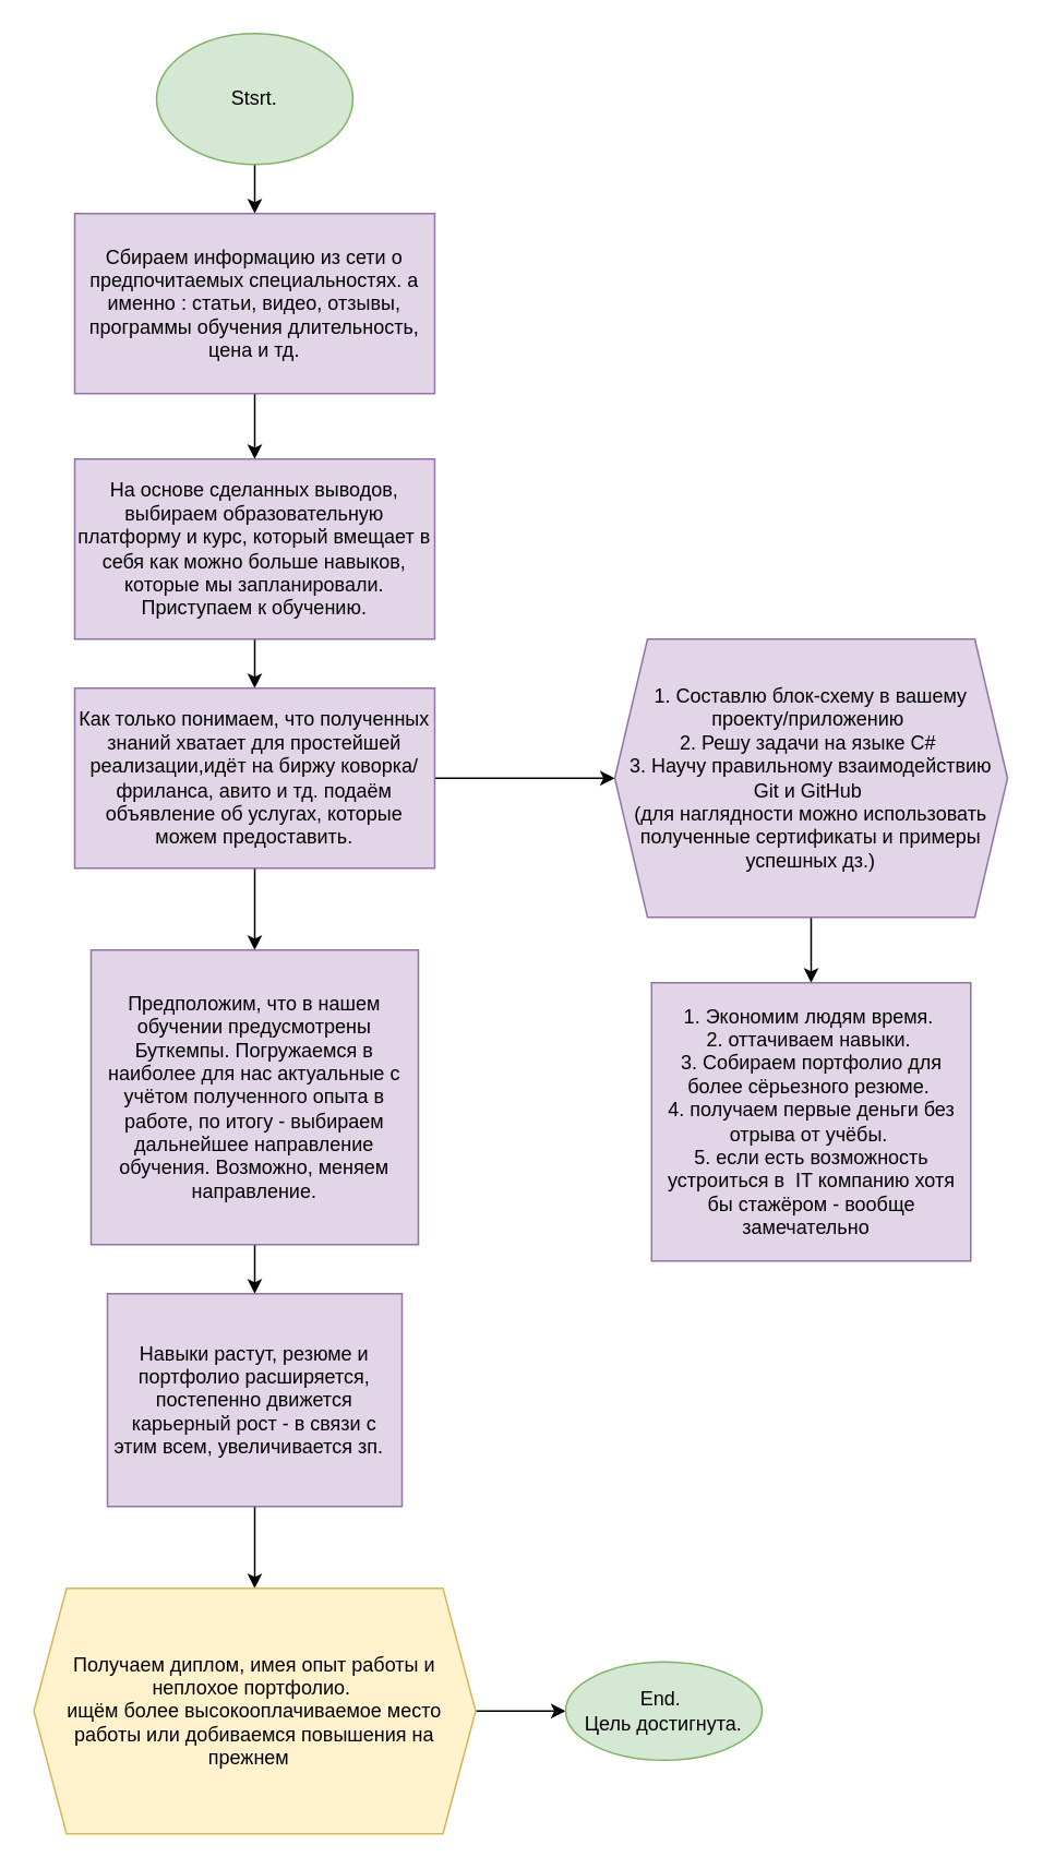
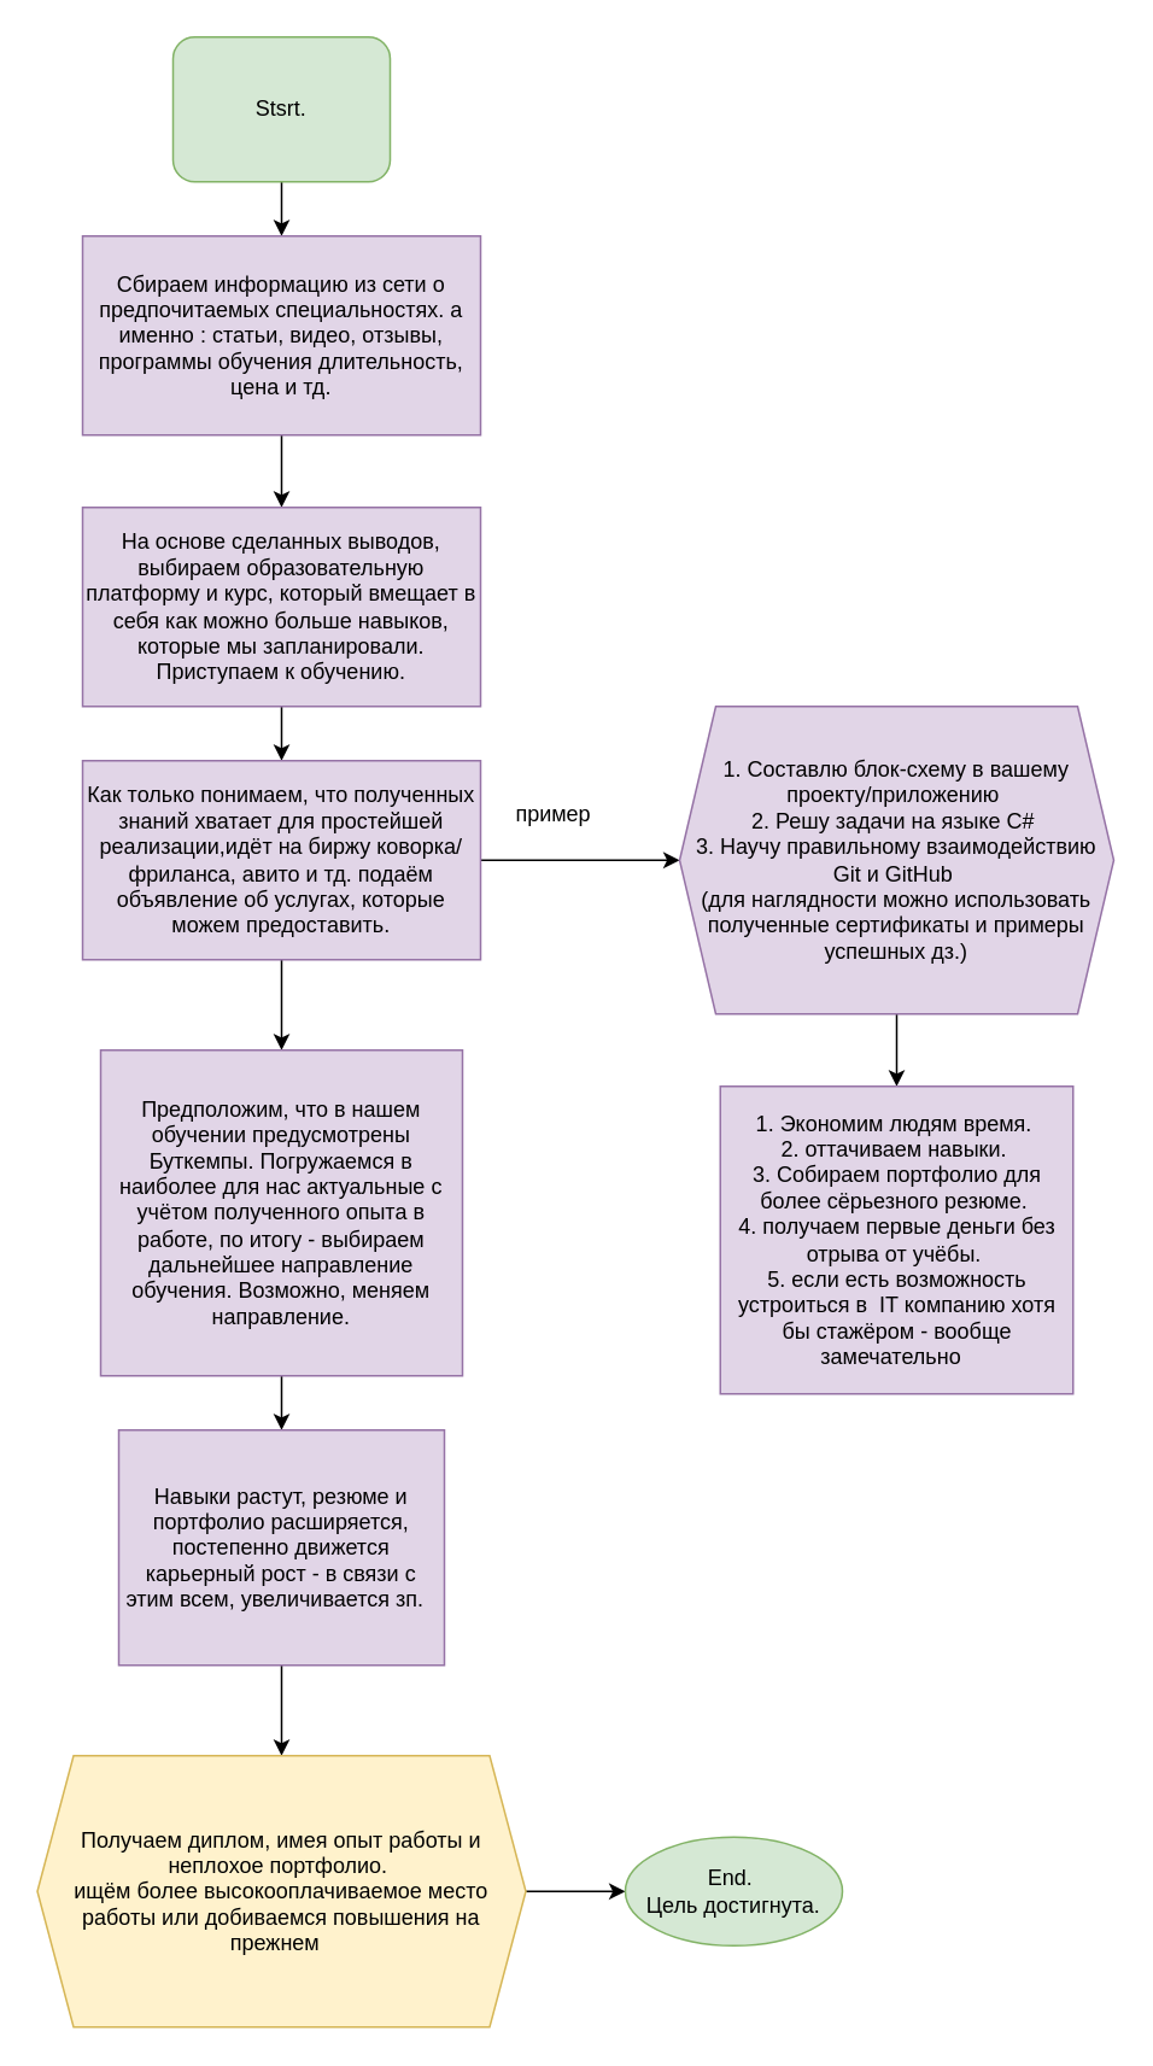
- <mxCell id="3" value="Stsrt." style="ellipse;whiteSpace=wrap;html=1;fillColor=#d5e8d4;strokeColor=#82b366;" parent="1" vertex="1"><mxGeometry x="95" y="20" width="120" height="80" as="geometry" /></mxCell>
+ <mxCell id="3" value="Stsrt." style="whiteSpace=wrap;html=1;fillColor=#d5e8d4;strokeColor=#82b366;rounded=1;" parent="1" vertex="1"><mxGeometry x="95" y="20" width="120" height="80" as="geometry" /></mxCell>
+ <mxCell id="13" value="пример" style="text;html=1;align=center;verticalAlign=middle;resizable=0;points=[];autosize=1;strokeColor=none;fillColor=none;" parent="1" vertex="1"><mxGeometry x="275" y="435" width="60" height="30" as="geometry" /></mxCell>
